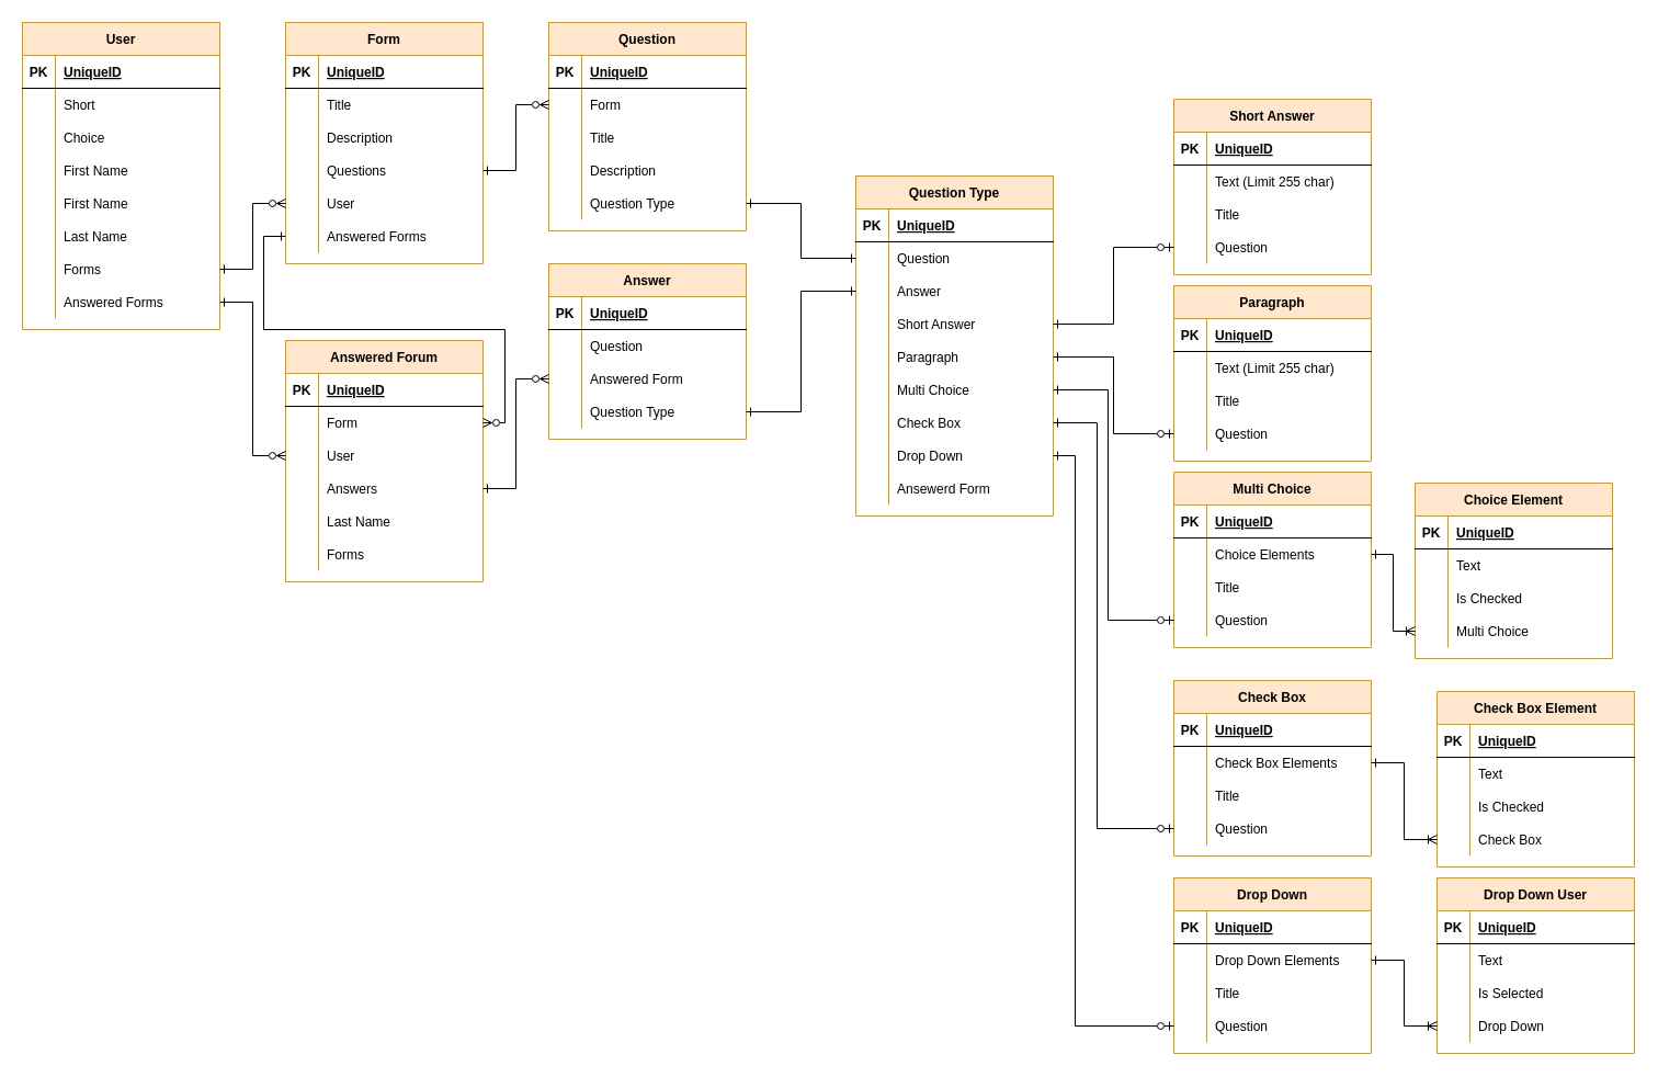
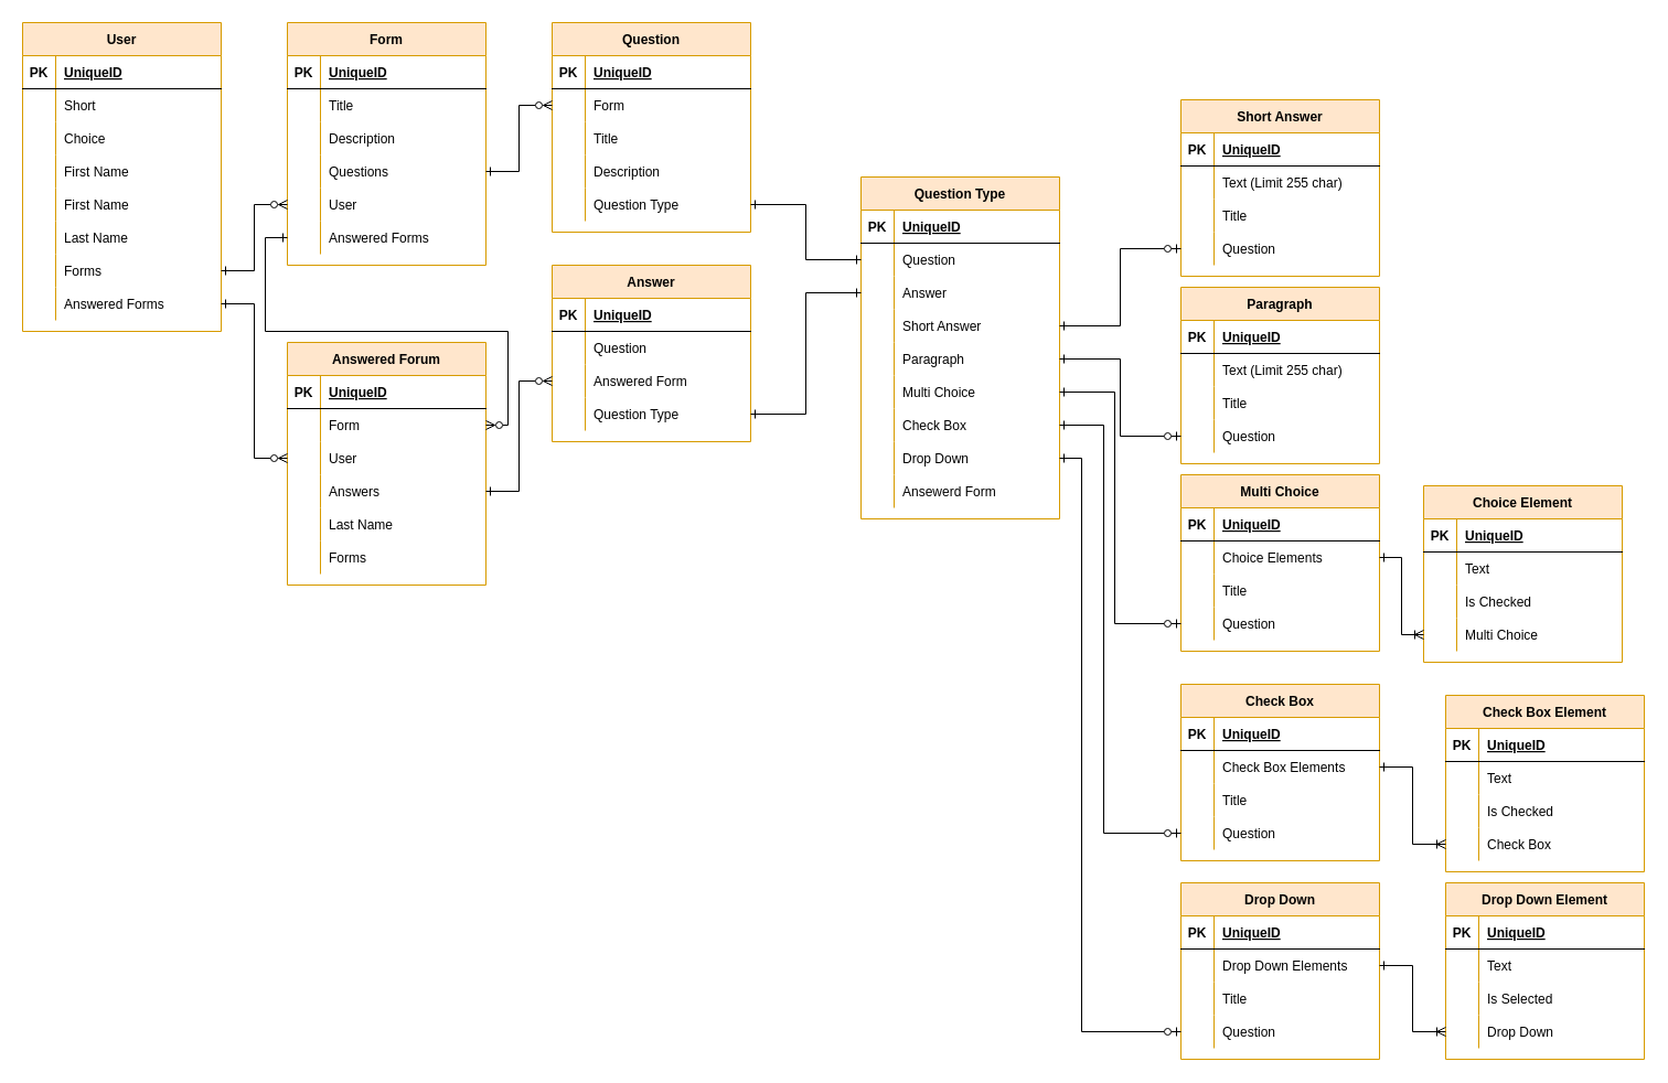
- <mxCell id="187" value="Drop Down User" style="shape=table;startSize=30;container=1;collapsible=1;childLayout=tableLayout;fixedRows=1;rowLines=0;fontStyle=1;align=center;resizeLast=1;fillColor=#ffe6cc;strokeColor=#d79b00;" vertex="1" parent="1"><mxGeometry x="1310" y="800" width="180" height="160" as="geometry" /></mxCell>
+ <mxCell id="187" value="Drop Down Element" style="shape=table;startSize=30;container=1;collapsible=1;childLayout=tableLayout;fixedRows=1;rowLines=0;fontStyle=1;align=center;resizeLast=1;fillColor=#ffe6cc;strokeColor=#d79b00;" vertex="1" parent="1"><mxGeometry x="1310" y="800" width="180" height="160" as="geometry" /></mxCell>
